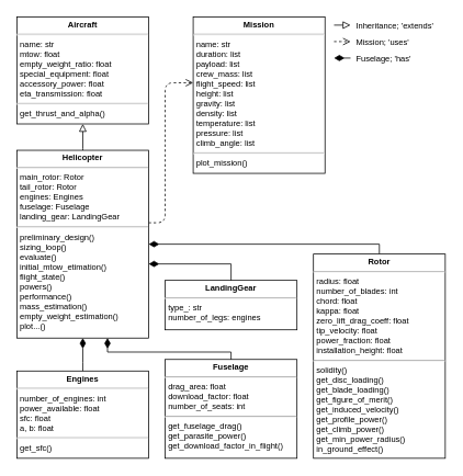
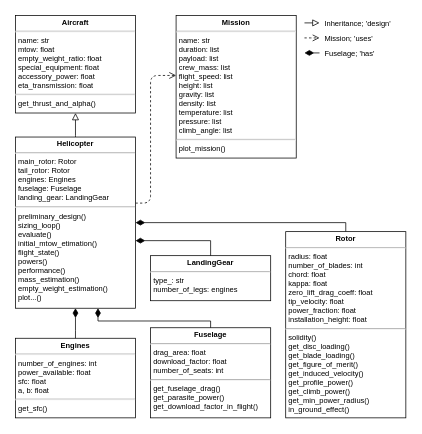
- <mxCell id="10" value="Inheritance; 'extends'" style="text;html=1;align=left;verticalAlign=middle;resizable=0;points=[];autosize=1;strokeColor=none;fillColor=none;fontSize=10;" parent="1" vertex="1"><mxGeometry x="430" y="20" width="110" height="20" as="geometry" /></mxCell>
+ <mxCell id="10" value="Inheritance; 'design'" style="text;html=1;align=left;verticalAlign=middle;resizable=0;points=[];autosize=1;strokeColor=none;fillColor=none;fontSize=10;" parent="1" vertex="1"><mxGeometry x="430" y="20" width="110" height="20" as="geometry" /></mxCell>
